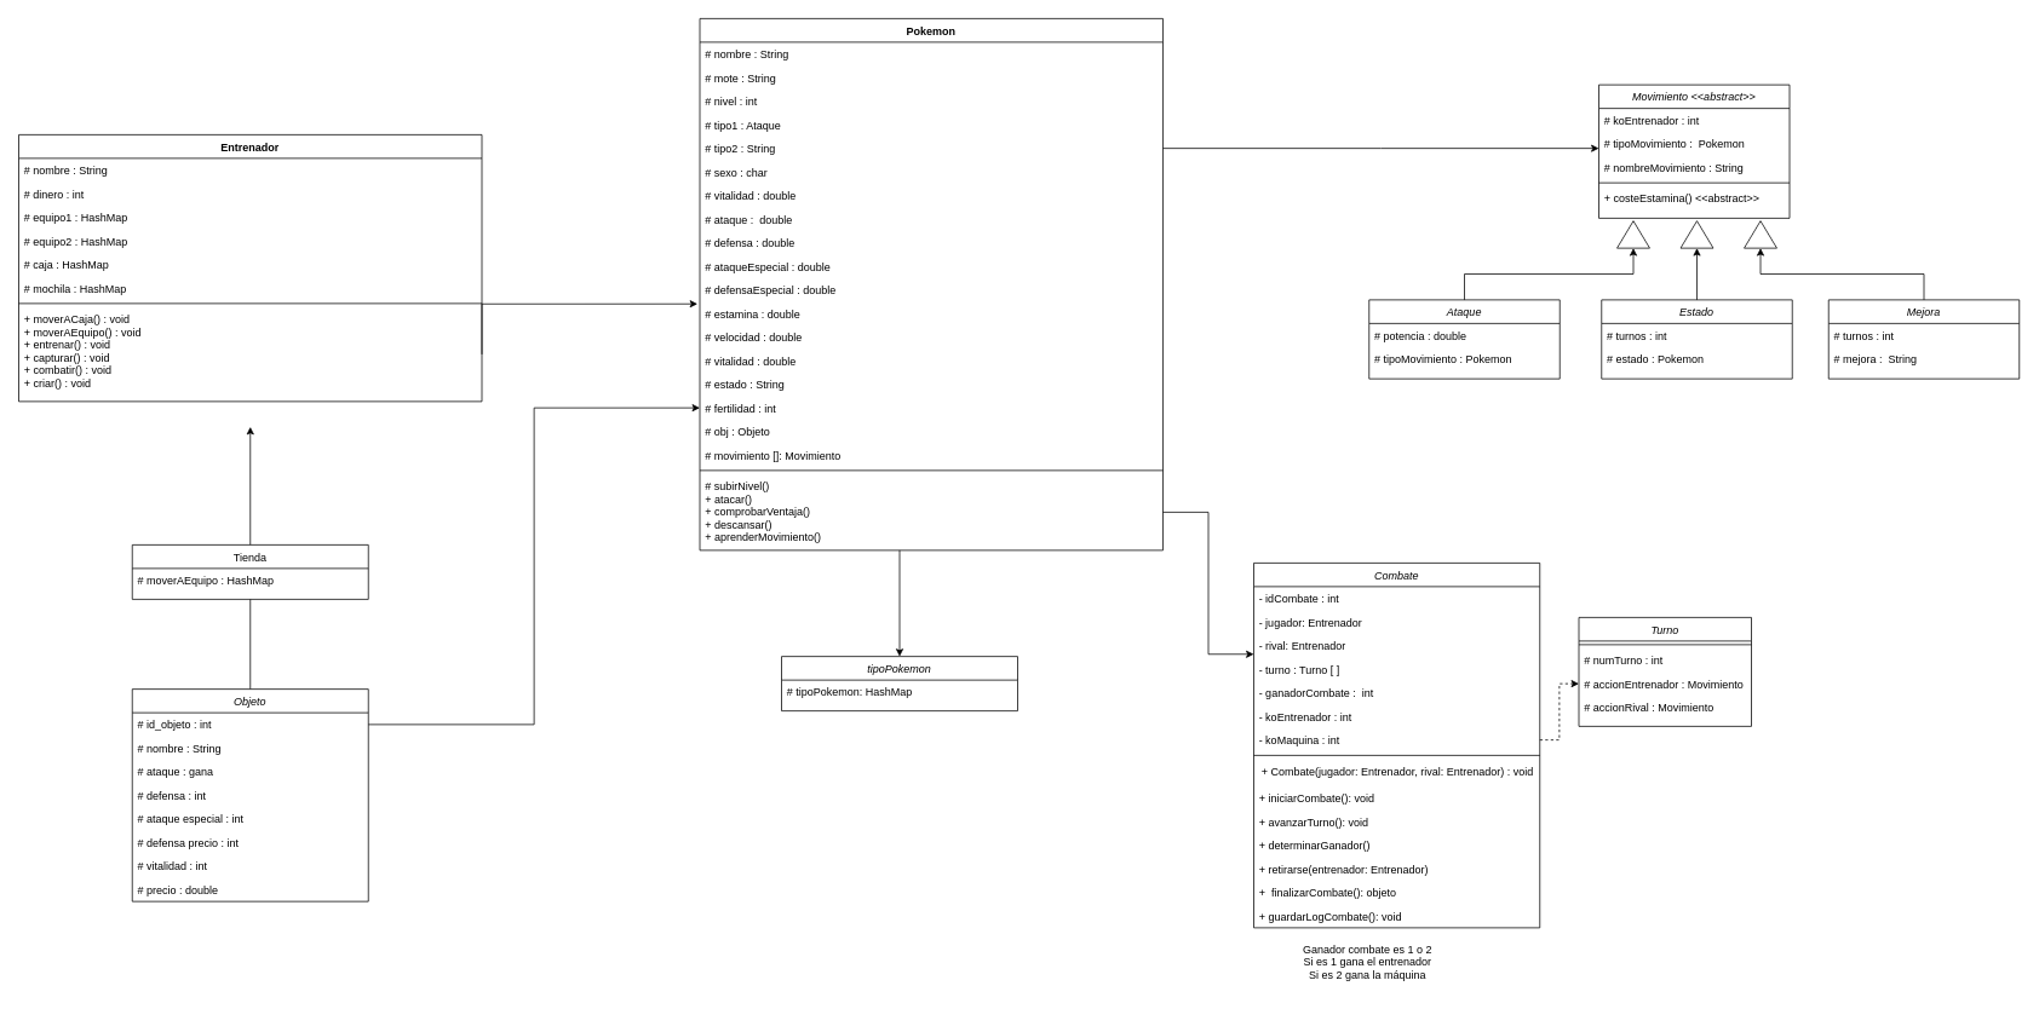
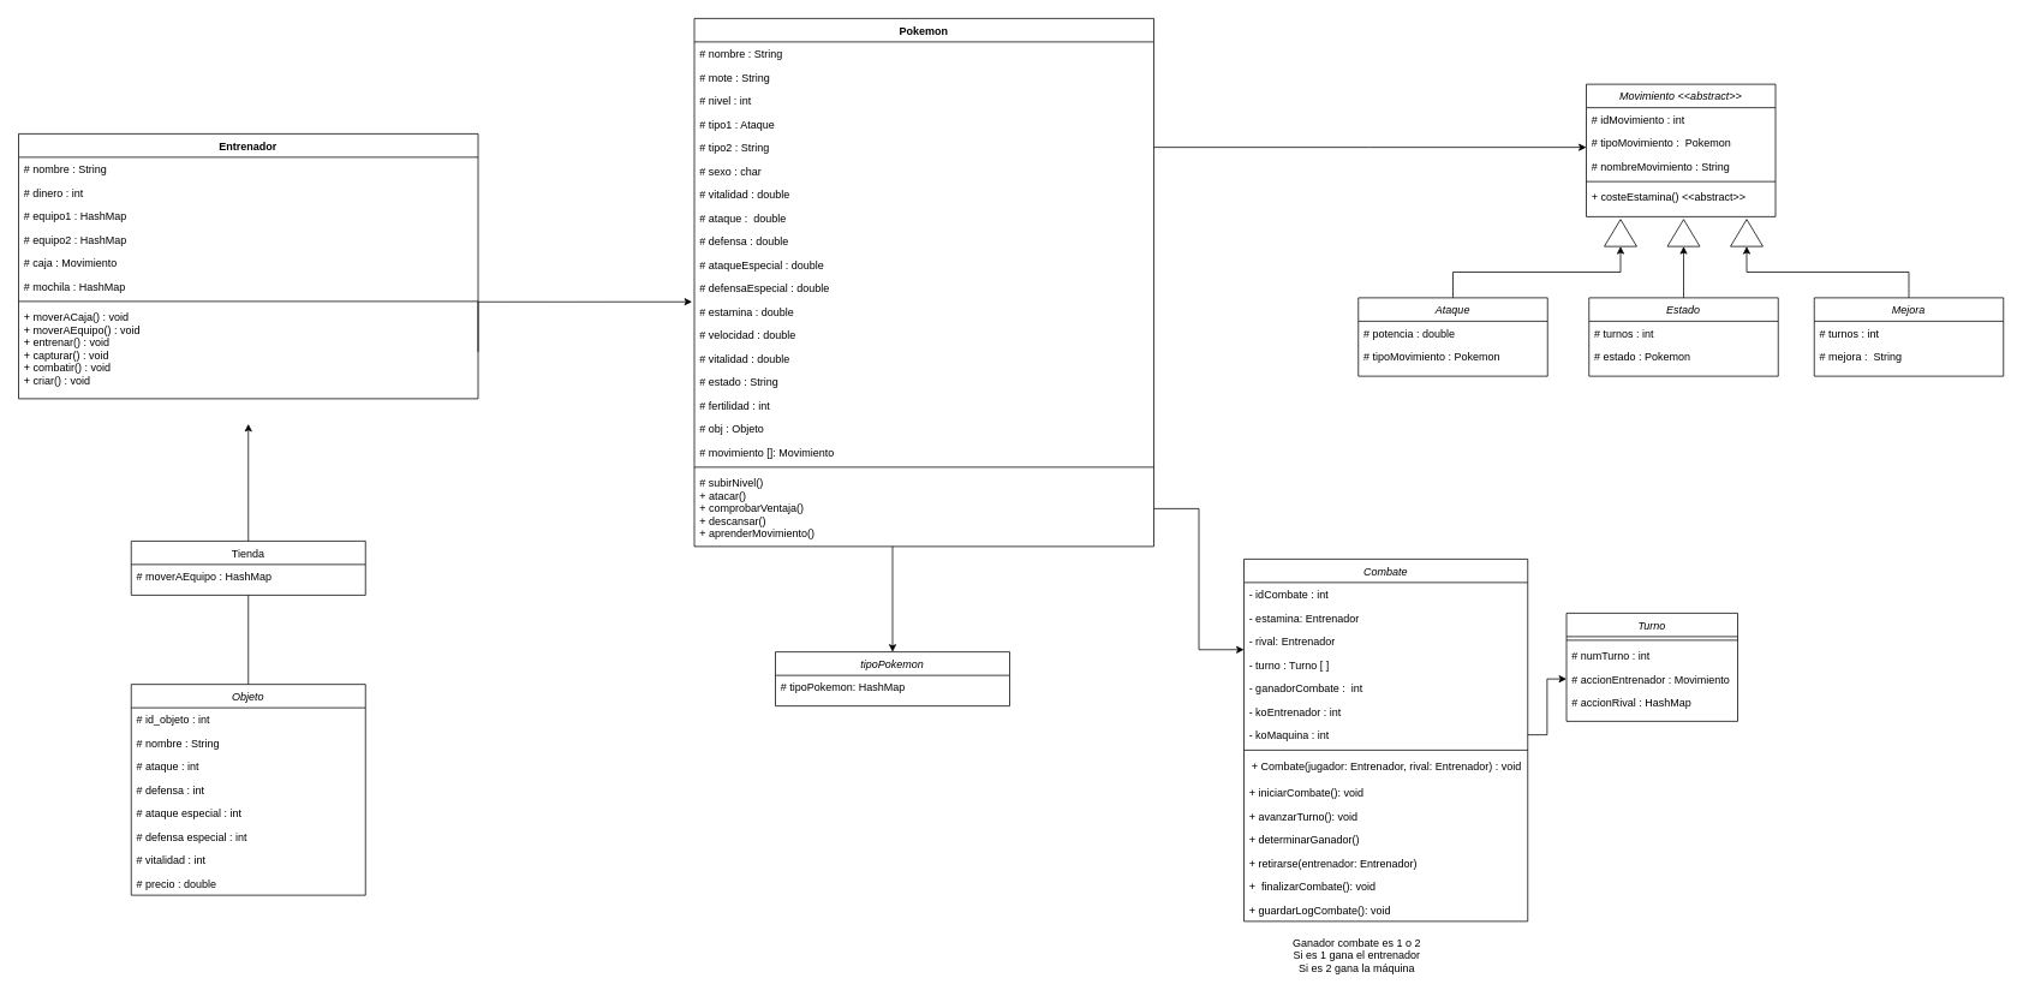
- <mxCell id="19" value="# koEntrenador : int" style="text;align=left;verticalAlign=top;spacingLeft=4;spacingRight=4;overflow=hidden;rotatable=0;points=[[0,0.5],[1,0.5]];portConstraint=eastwest;" parent="18" vertex="1"><mxGeometry y="26" width="210" height="26" as="geometry" /></mxCell>
+ <mxCell id="19" value="# idMovimiento : int" style="text;align=left;verticalAlign=top;spacingLeft=4;spacingRight=4;overflow=hidden;rotatable=0;points=[[0,0.5],[1,0.5]];portConstraint=eastwest;" parent="18" vertex="1"><mxGeometry y="26" width="210" height="26" as="geometry" /></mxCell>
- <mxCell id="34" value="# caja : HashMap" style="text;align=left;verticalAlign=top;spacingLeft=4;spacingRight=4;overflow=hidden;rotatable=0;points=[[0,0.5],[1,0.5]];portConstraint=eastwest;" parent="29" vertex="1"><mxGeometry y="130" width="510" height="26" as="geometry" /></mxCell>
+ <mxCell id="34" value="# caja : Movimiento" style="text;align=left;verticalAlign=top;spacingLeft=4;spacingRight=4;overflow=hidden;rotatable=0;points=[[0,0.5],[1,0.5]];portConstraint=eastwest;" parent="29" vertex="1"><mxGeometry y="130" width="510" height="26" as="geometry" /></mxCell>
- <mxCell id="4" value="- jugador: Entrenador" style="text;align=left;verticalAlign=top;spacingLeft=4;spacingRight=4;overflow=hidden;rotatable=0;points=[[0,0.5],[1,0.5]];portConstraint=eastwest;rounded=0;shadow=0;html=0;" parent="2" vertex="1"><mxGeometry y="52" width="315" height="26" as="geometry" /></mxCell>
+ <mxCell id="4" value="- estamina: Entrenador" style="text;align=left;verticalAlign=top;spacingLeft=4;spacingRight=4;overflow=hidden;rotatable=0;points=[[0,0.5],[1,0.5]];portConstraint=eastwest;rounded=0;shadow=0;html=0;" parent="2" vertex="1"><mxGeometry y="52" width="315" height="26" as="geometry" /></mxCell>
- <mxCell id="28" value="# accionRival : Movimiento" style="text;align=left;verticalAlign=top;spacingLeft=4;spacingRight=4;overflow=hidden;rotatable=0;points=[[0,0.5],[1,0.5]];portConstraint=eastwest;rounded=0;shadow=0;html=0;" parent="24" vertex="1"><mxGeometry y="86" width="190" height="26" as="geometry" /></mxCell>
+ <mxCell id="28" value="# accionRival : HashMap" style="text;align=left;verticalAlign=top;spacingLeft=4;spacingRight=4;overflow=hidden;rotatable=0;points=[[0,0.5],[1,0.5]];portConstraint=eastwest;rounded=0;shadow=0;html=0;" parent="24" vertex="1"><mxGeometry y="86" width="190" height="26" as="geometry" /></mxCell>
- <mxCell id="92" style="edgeStyle=orthogonalEdgeStyle;rounded=0;orthogonalLoop=1;jettySize=auto;html=1;exitX=1;exitY=0.5;exitDx=0;exitDy=0;entryX=0;entryY=0.5;entryDx=0;entryDy=0;dashed=1;" parent="1" source="9" target="27" edge="1"><mxGeometry relative="1" as="geometry" /></mxCell>
+ <mxCell id="92" style="edgeStyle=orthogonalEdgeStyle;rounded=0;orthogonalLoop=1;jettySize=auto;html=1;exitX=1;exitY=0.5;exitDx=0;exitDy=0;entryX=0;entryY=0.5;entryDx=0;entryDy=0;" parent="1" source="9" target="27" edge="1"><mxGeometry relative="1" as="geometry" /></mxCell>
- <mxCell id="89" style="edgeStyle=orthogonalEdgeStyle;rounded=0;orthogonalLoop=1;jettySize=auto;html=1;exitX=1;exitY=0.5;exitDx=0;exitDy=0;entryX=0;entryY=0.5;entryDx=0;entryDy=0;" parent="1" source="63" target="55" edge="1"><mxGeometry relative="1" as="geometry" /></mxCell>
- <mxCell id="65" value="# ataque : gana" style="text;align=left;verticalAlign=top;spacingLeft=4;spacingRight=4;overflow=hidden;rotatable=0;points=[[0,0.5],[1,0.5]];portConstraint=eastwest;fontStyle=0" parent="62" vertex="1"><mxGeometry y="78" width="260" height="26" as="geometry" /></mxCell>
+ <mxCell id="65" value="# ataque : int" style="text;align=left;verticalAlign=top;spacingLeft=4;spacingRight=4;overflow=hidden;rotatable=0;points=[[0,0.5],[1,0.5]];portConstraint=eastwest;fontStyle=0" parent="62" vertex="1"><mxGeometry y="78" width="260" height="26" as="geometry" /></mxCell>
- <mxCell id="68" value="# defensa precio : int" style="text;align=left;verticalAlign=top;spacingLeft=4;spacingRight=4;overflow=hidden;rotatable=0;points=[[0,0.5],[1,0.5]];portConstraint=eastwest;fontStyle=0" parent="62" vertex="1"><mxGeometry y="156" width="260" height="26" as="geometry" /></mxCell>
+ <mxCell id="68" value="# defensa especial : int" style="text;align=left;verticalAlign=top;spacingLeft=4;spacingRight=4;overflow=hidden;rotatable=0;points=[[0,0.5],[1,0.5]];portConstraint=eastwest;fontStyle=0" parent="62" vertex="1"><mxGeometry y="156" width="260" height="26" as="geometry" /></mxCell>
- <mxCell id="16" value="+  finalizarCombate(): objeto " style="text;align=left;verticalAlign=top;spacingLeft=4;spacingRight=4;overflow=hidden;rotatable=0;points=[[0,0.5],[1,0.5]];portConstraint=eastwest;rounded=0;shadow=0;html=0;" parent="2" vertex="1"><mxGeometry y="350" width="315" height="26" as="geometry" /></mxCell>
+ <mxCell id="16" value="+  finalizarCombate(): void " style="text;align=left;verticalAlign=top;spacingLeft=4;spacingRight=4;overflow=hidden;rotatable=0;points=[[0,0.5],[1,0.5]];portConstraint=eastwest;rounded=0;shadow=0;html=0;" parent="2" vertex="1"><mxGeometry y="350" width="315" height="26" as="geometry" /></mxCell>
